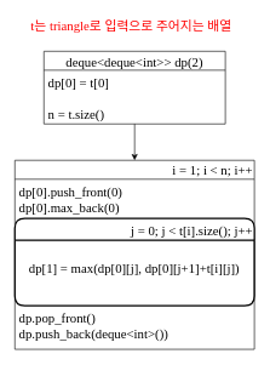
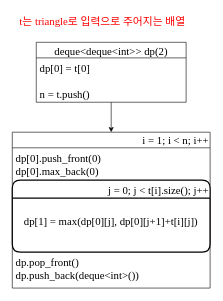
- <mxCell id="10" value="t는 triangle로 입력으로 주어지는 배열" style="text;html=1;align=center;verticalAlign=middle;resizable=0;points=[];autosize=1;fontSize=18;fontFamily=a고딕14;fontColor=#FF0000;" vertex="1" parent="1"><mxGeometry x="30" y="20" width="300" height="30" as="geometry" /></mxCell>
+ <mxCell id="10" value="t는 triangle로 입력으로 주어지는 배열" style="text;html=1;align=center;verticalAlign=middle;resizable=0;points=[];autosize=1;fontSize=18;fontFamily=a고딕14;fontColor=#FF0000;" vertex="1" parent="1"><mxGeometry x="20" y="20" width="300" height="30" as="geometry" /></mxCell>
- <mxCell id="4" value="dp[0] = t[0]&#10;&#10;n = t.size()" style="text;strokeColor=none;fillColor=none;spacingLeft=4;spacingRight=4;overflow=hidden;rotatable=0;points=[[0,0.5],[1,0.5]];portConstraint=eastwest;fontSize=18;fontFamily=a고딕12;" vertex="1" parent="3"><mxGeometry y="26" width="250" height="74" as="geometry" /></mxCell>
+ <mxCell id="4" value="dp[0] = t[0]&#10;&#10;n = t.push()" style="text;strokeColor=none;fillColor=none;spacingLeft=4;spacingRight=4;overflow=hidden;rotatable=0;points=[[0,0.5],[1,0.5]];portConstraint=eastwest;fontSize=18;fontFamily=a고딕12;" vertex="1" parent="3"><mxGeometry y="26" width="250" height="74" as="geometry" /></mxCell>
